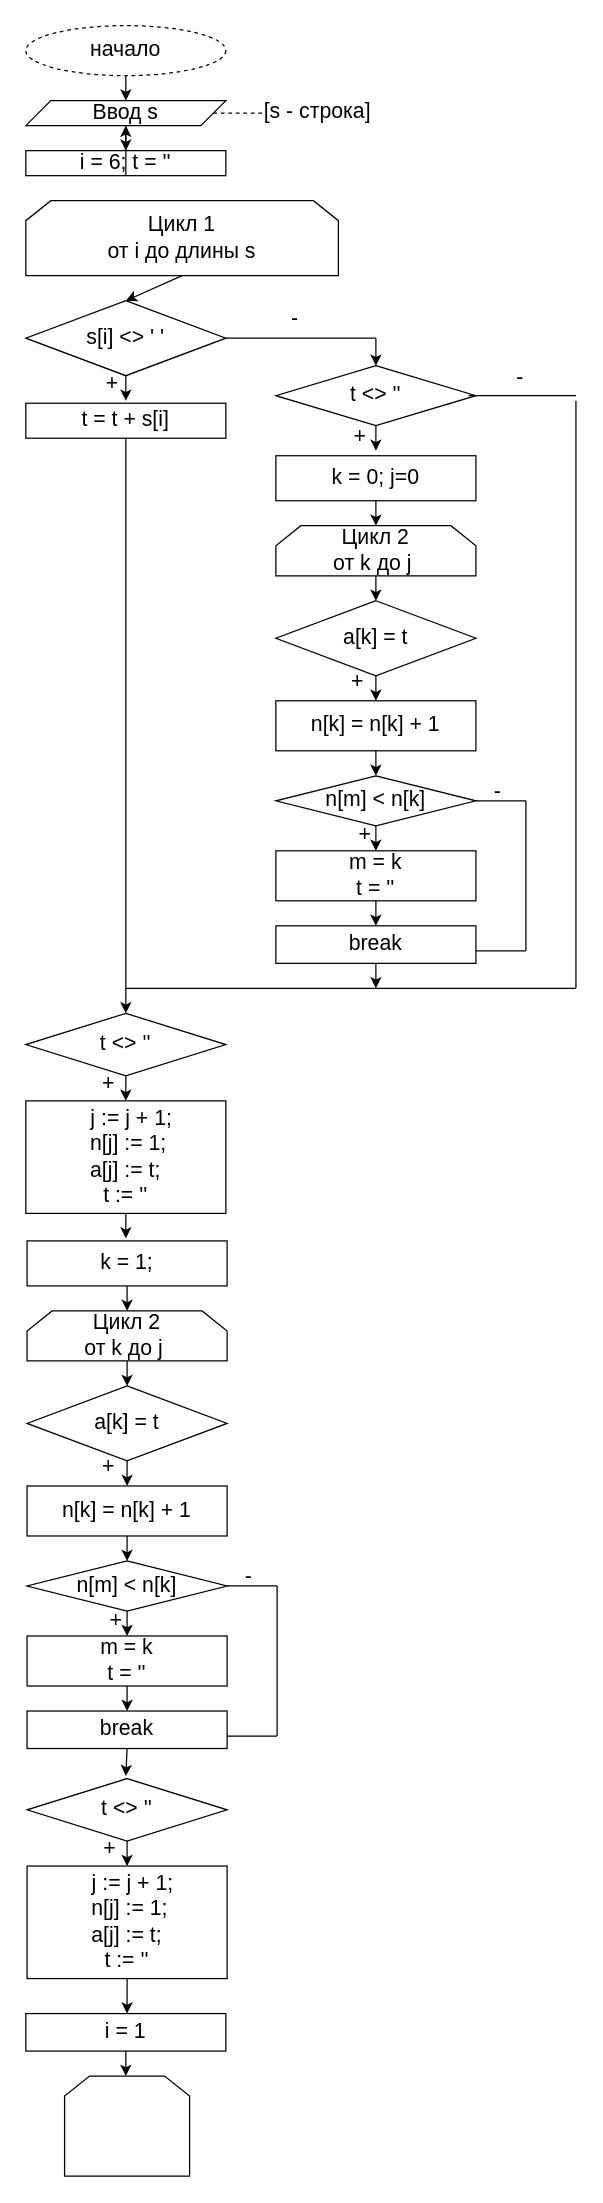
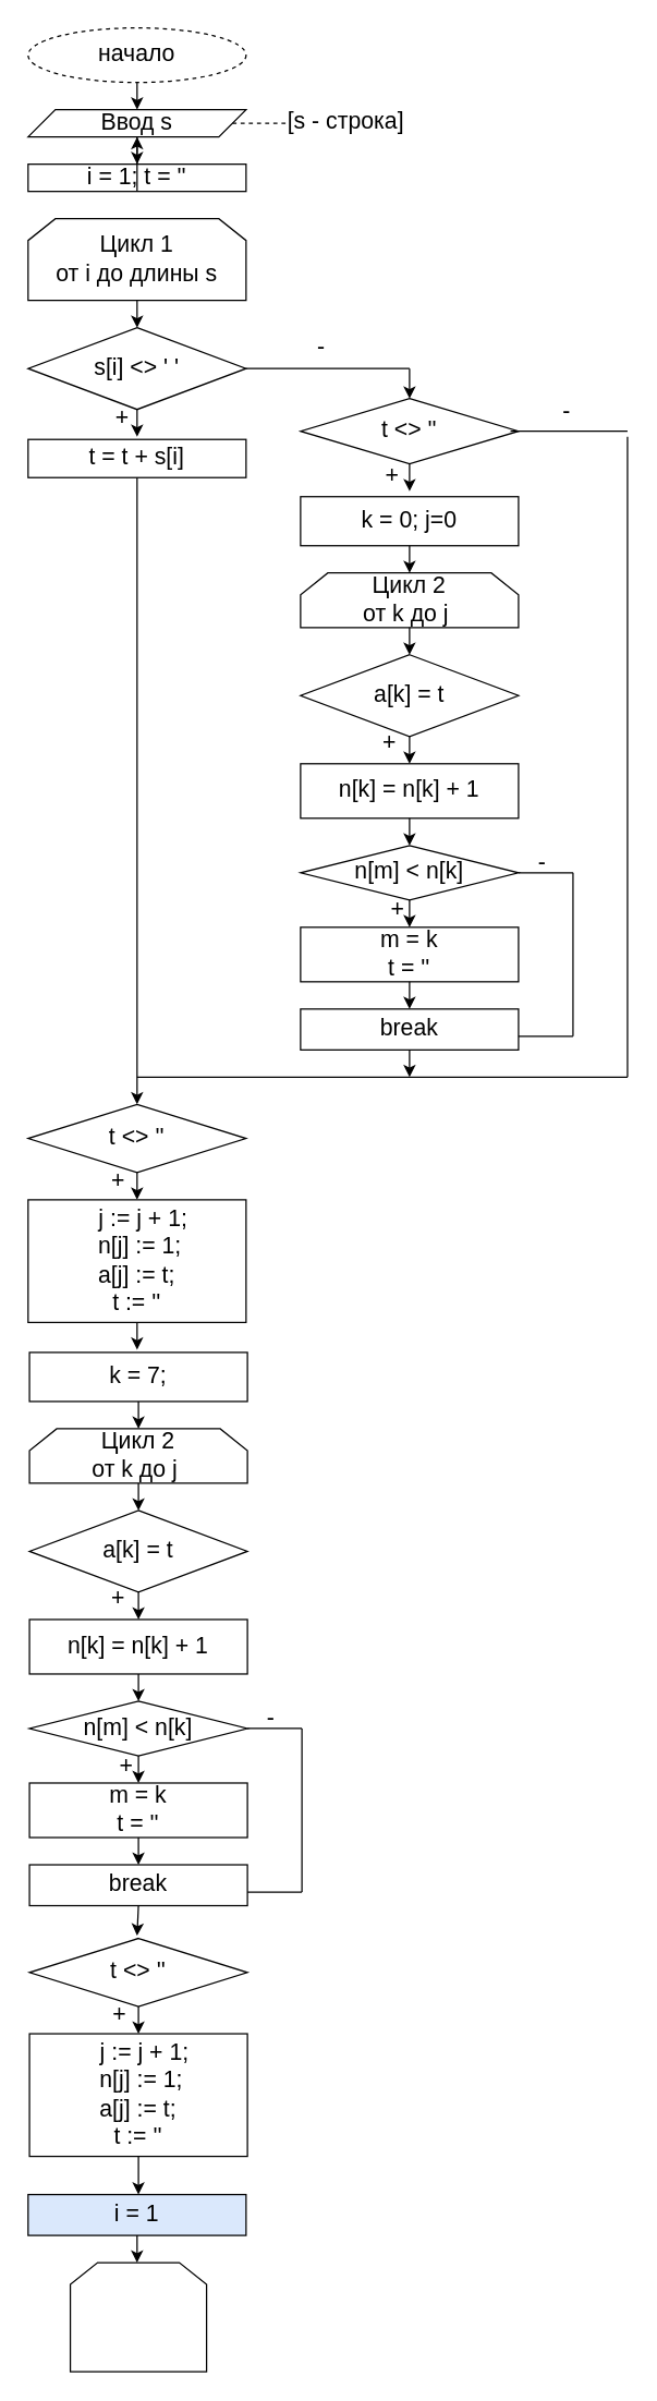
- <mxCell id="9" value="i = 6; t = ''" style="rounded=0;whiteSpace=wrap;html=1;fontSize=17;" parent="1" vertex="1"><mxGeometry x="20" y="120" width="160" height="20" as="geometry" /></mxCell>
+ <mxCell id="9" value="i = 1; t = ''" style="rounded=0;whiteSpace=wrap;html=1;fontSize=17;" parent="1" vertex="1"><mxGeometry x="20" y="120" width="160" height="20" as="geometry" /></mxCell>
- <mxCell id="8" value="Цикл 1&lt;br&gt;от i до длины s" style="shape=loopLimit;whiteSpace=wrap;html=1;fontSize=17;" parent="1" vertex="1"><mxGeometry x="20" y="160" width="250" height="60" as="geometry" /></mxCell>
+ <mxCell id="8" value="Цикл 1&lt;br&gt;от i до длины s" style="shape=loopLimit;whiteSpace=wrap;html=1;fontSize=17;" parent="1" vertex="1"><mxGeometry x="20" y="160" width="160" height="60" as="geometry" /></mxCell>
- <mxCell id="53" value="k = 1;" style="rounded=0;whiteSpace=wrap;html=1;fontSize=17;" vertex="1" parent="1"><mxGeometry x="21" y="992" width="160" height="36" as="geometry" /></mxCell>
+ <mxCell id="53" value="k = 7;" style="rounded=0;whiteSpace=wrap;html=1;fontSize=17;" vertex="1" parent="1"><mxGeometry x="21" y="992" width="160" height="36" as="geometry" /></mxCell>
- <mxCell id="77" value="i = 1" style="rounded=0;whiteSpace=wrap;html=1;fontSize=17;" vertex="1" parent="1"><mxGeometry x="20" y="1610" width="160" height="30" as="geometry" /></mxCell>
+ <mxCell id="77" value="i = 1" style="rounded=0;whiteSpace=wrap;html=1;fontSize=17;fillColor=#dae8fc;" vertex="1" parent="1"><mxGeometry x="20" y="1610" width="160" height="30" as="geometry" /></mxCell>
